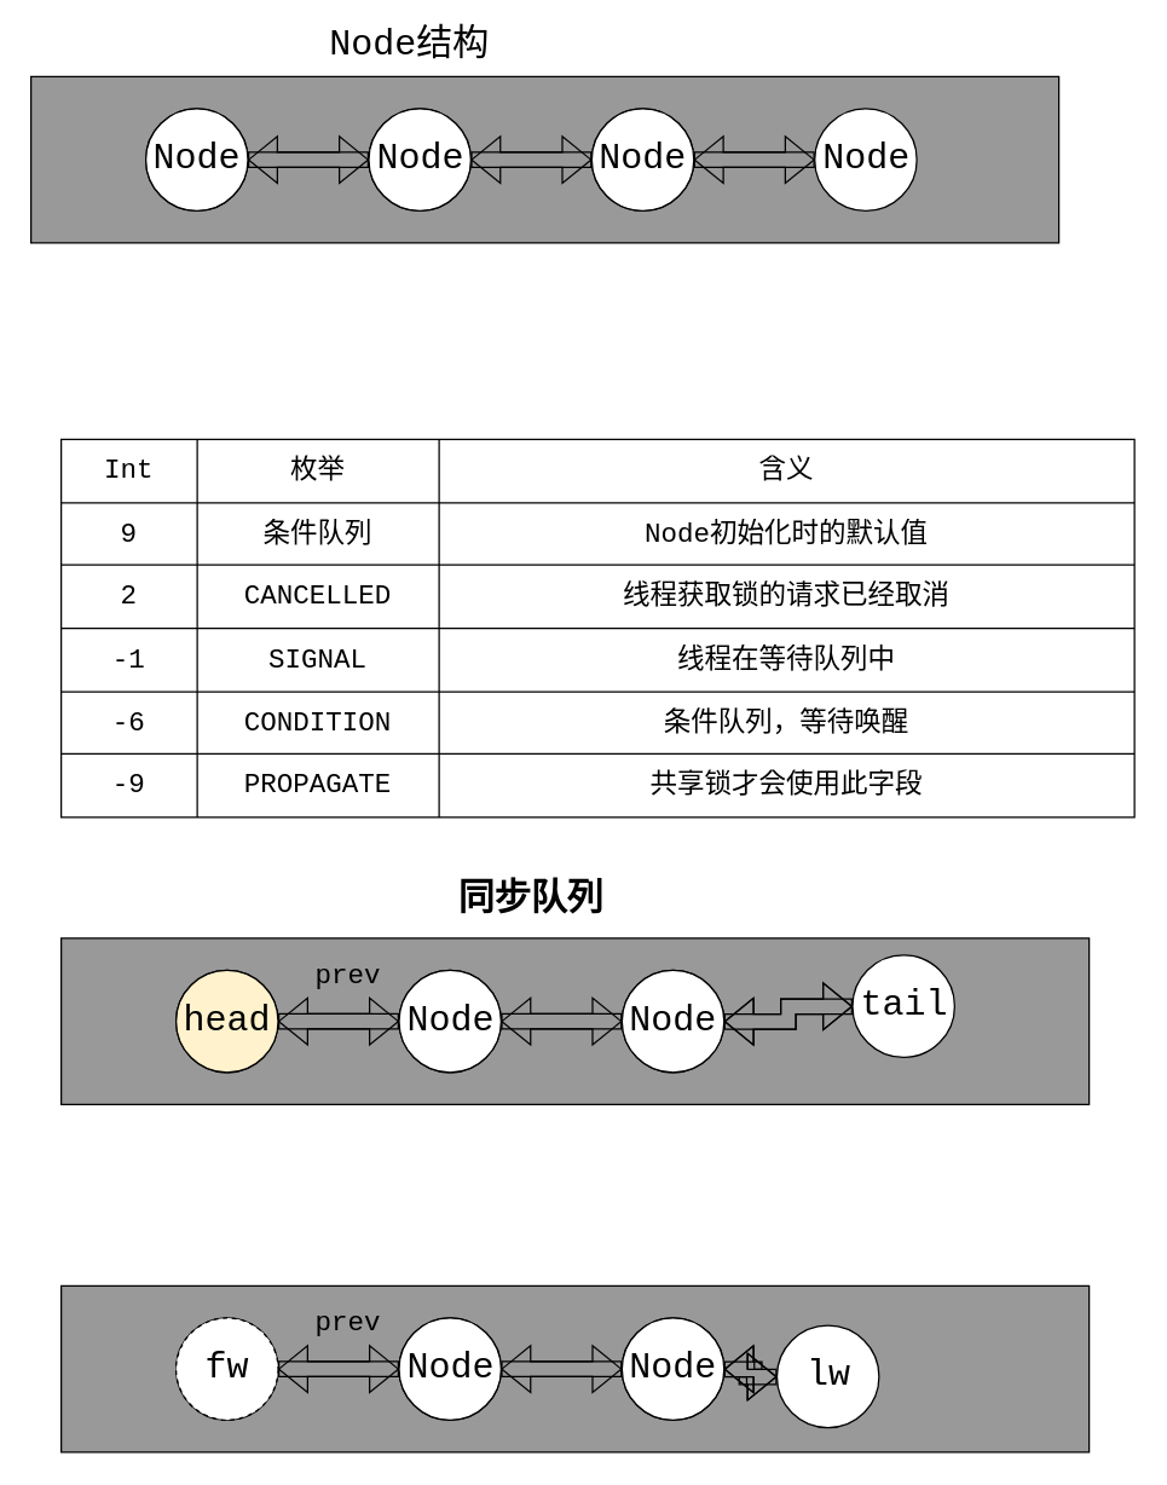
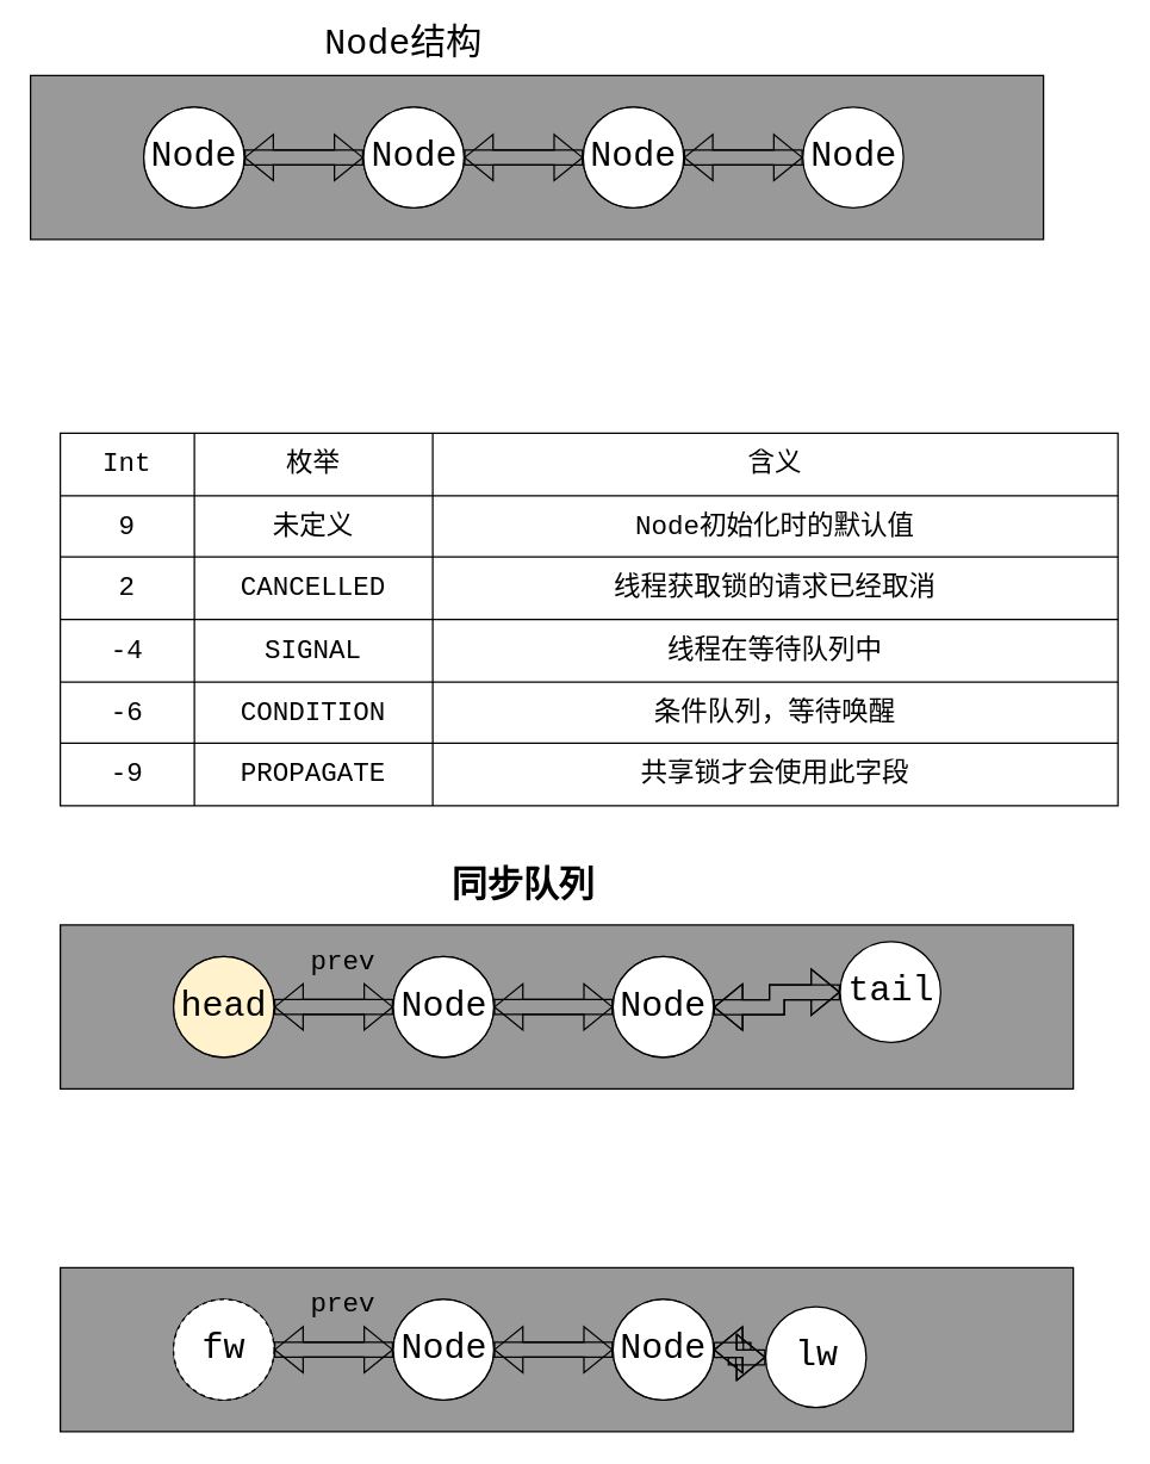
- <mxCell id="24" value="条件队列" style="shape=partialRectangle;html=1;whiteSpace=wrap;connectable=0;overflow=hidden;fillColor=none;top=0;left=0;bottom=0;right=0;pointerEvents=1;labelBackgroundColor=none;fontFamily=Courier New;fontSize=18;strokeColor=default;" parent="22" vertex="1"><mxGeometry x="90" width="160" height="41" as="geometry"><mxRectangle width="160" height="41" as="alternateBounds" /></mxGeometry></mxCell>
+ <mxCell id="24" value="未定义" style="shape=partialRectangle;html=1;whiteSpace=wrap;connectable=0;overflow=hidden;fillColor=none;top=0;left=0;bottom=0;right=0;pointerEvents=1;labelBackgroundColor=none;fontFamily=Courier New;fontSize=18;strokeColor=default;" parent="22" vertex="1"><mxGeometry x="90" width="160" height="41" as="geometry"><mxRectangle width="160" height="41" as="alternateBounds" /></mxGeometry></mxCell>
- <mxCell id="31" value="-1" style="shape=partialRectangle;html=1;whiteSpace=wrap;connectable=0;overflow=hidden;fillColor=none;top=0;left=0;bottom=0;right=0;pointerEvents=1;labelBackgroundColor=none;fontFamily=Courier New;fontSize=18;strokeColor=default;" parent="30" vertex="1"><mxGeometry width="90" height="42" as="geometry"><mxRectangle width="90" height="42" as="alternateBounds" /></mxGeometry></mxCell>
+ <mxCell id="31" value="-4" style="shape=partialRectangle;html=1;whiteSpace=wrap;connectable=0;overflow=hidden;fillColor=none;top=0;left=0;bottom=0;right=0;pointerEvents=1;labelBackgroundColor=none;fontFamily=Courier New;fontSize=18;strokeColor=default;" parent="30" vertex="1"><mxGeometry width="90" height="42" as="geometry"><mxRectangle width="90" height="42" as="alternateBounds" /></mxGeometry></mxCell>
